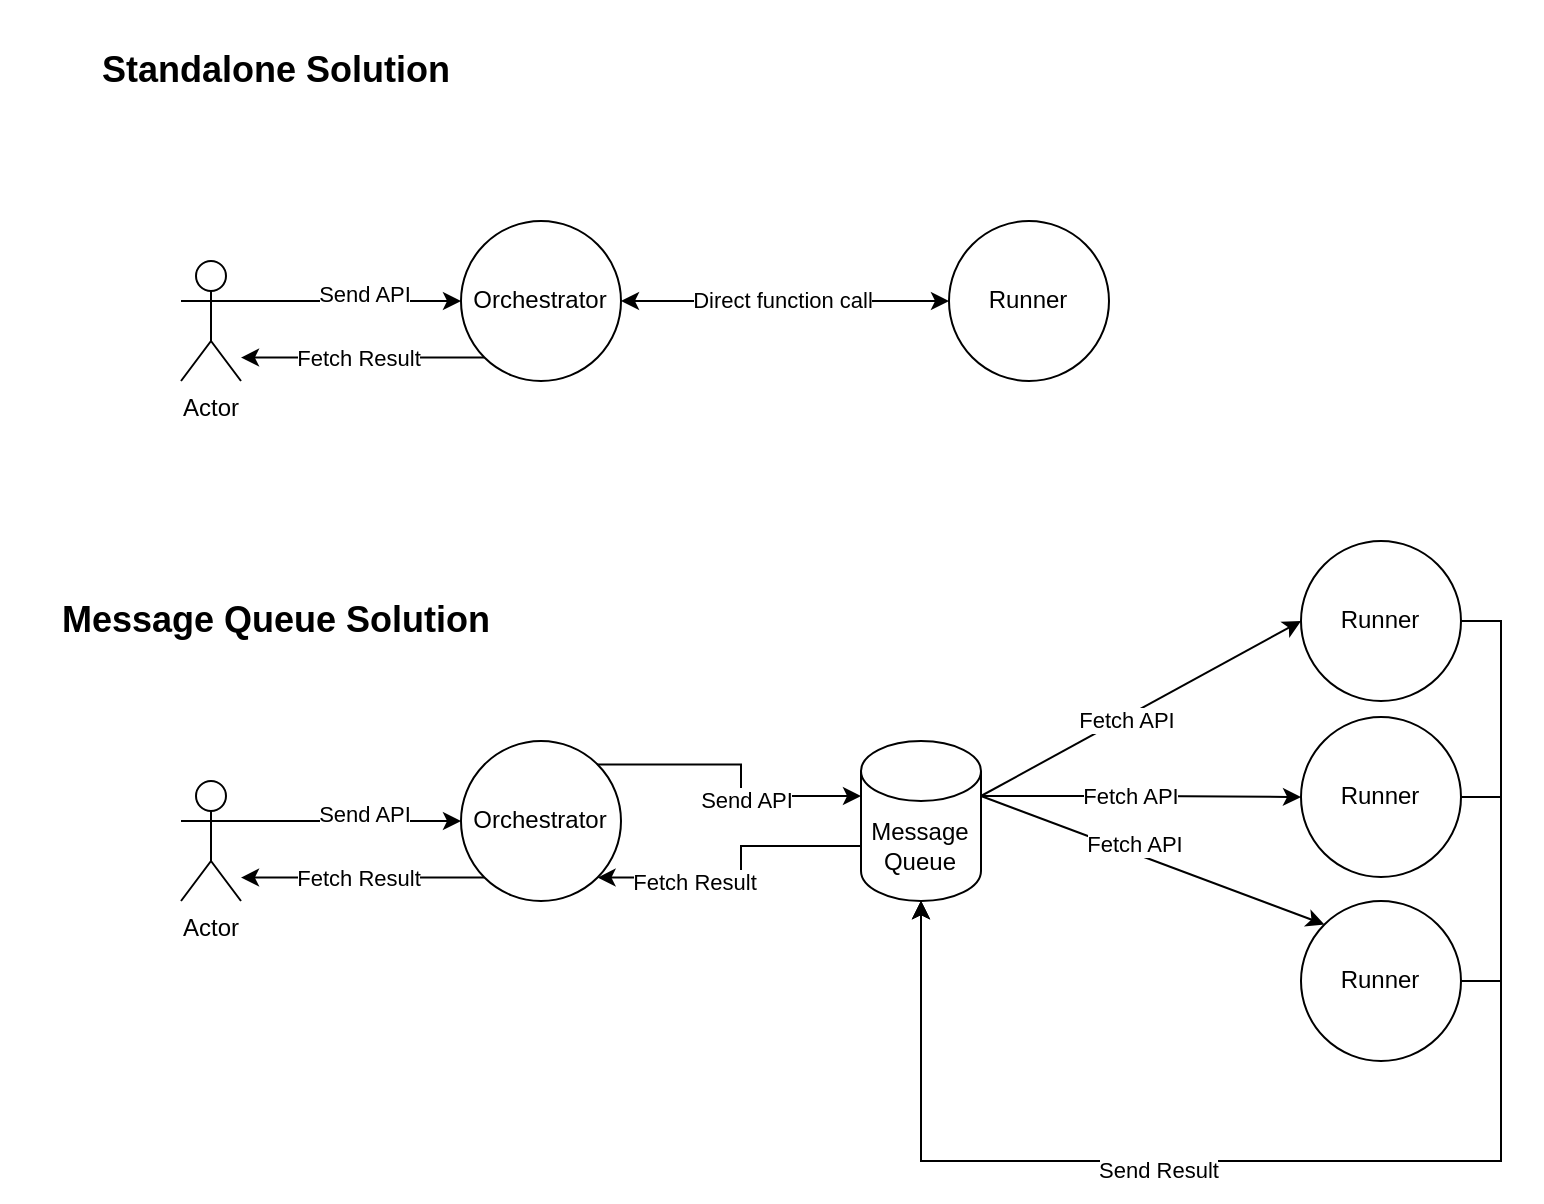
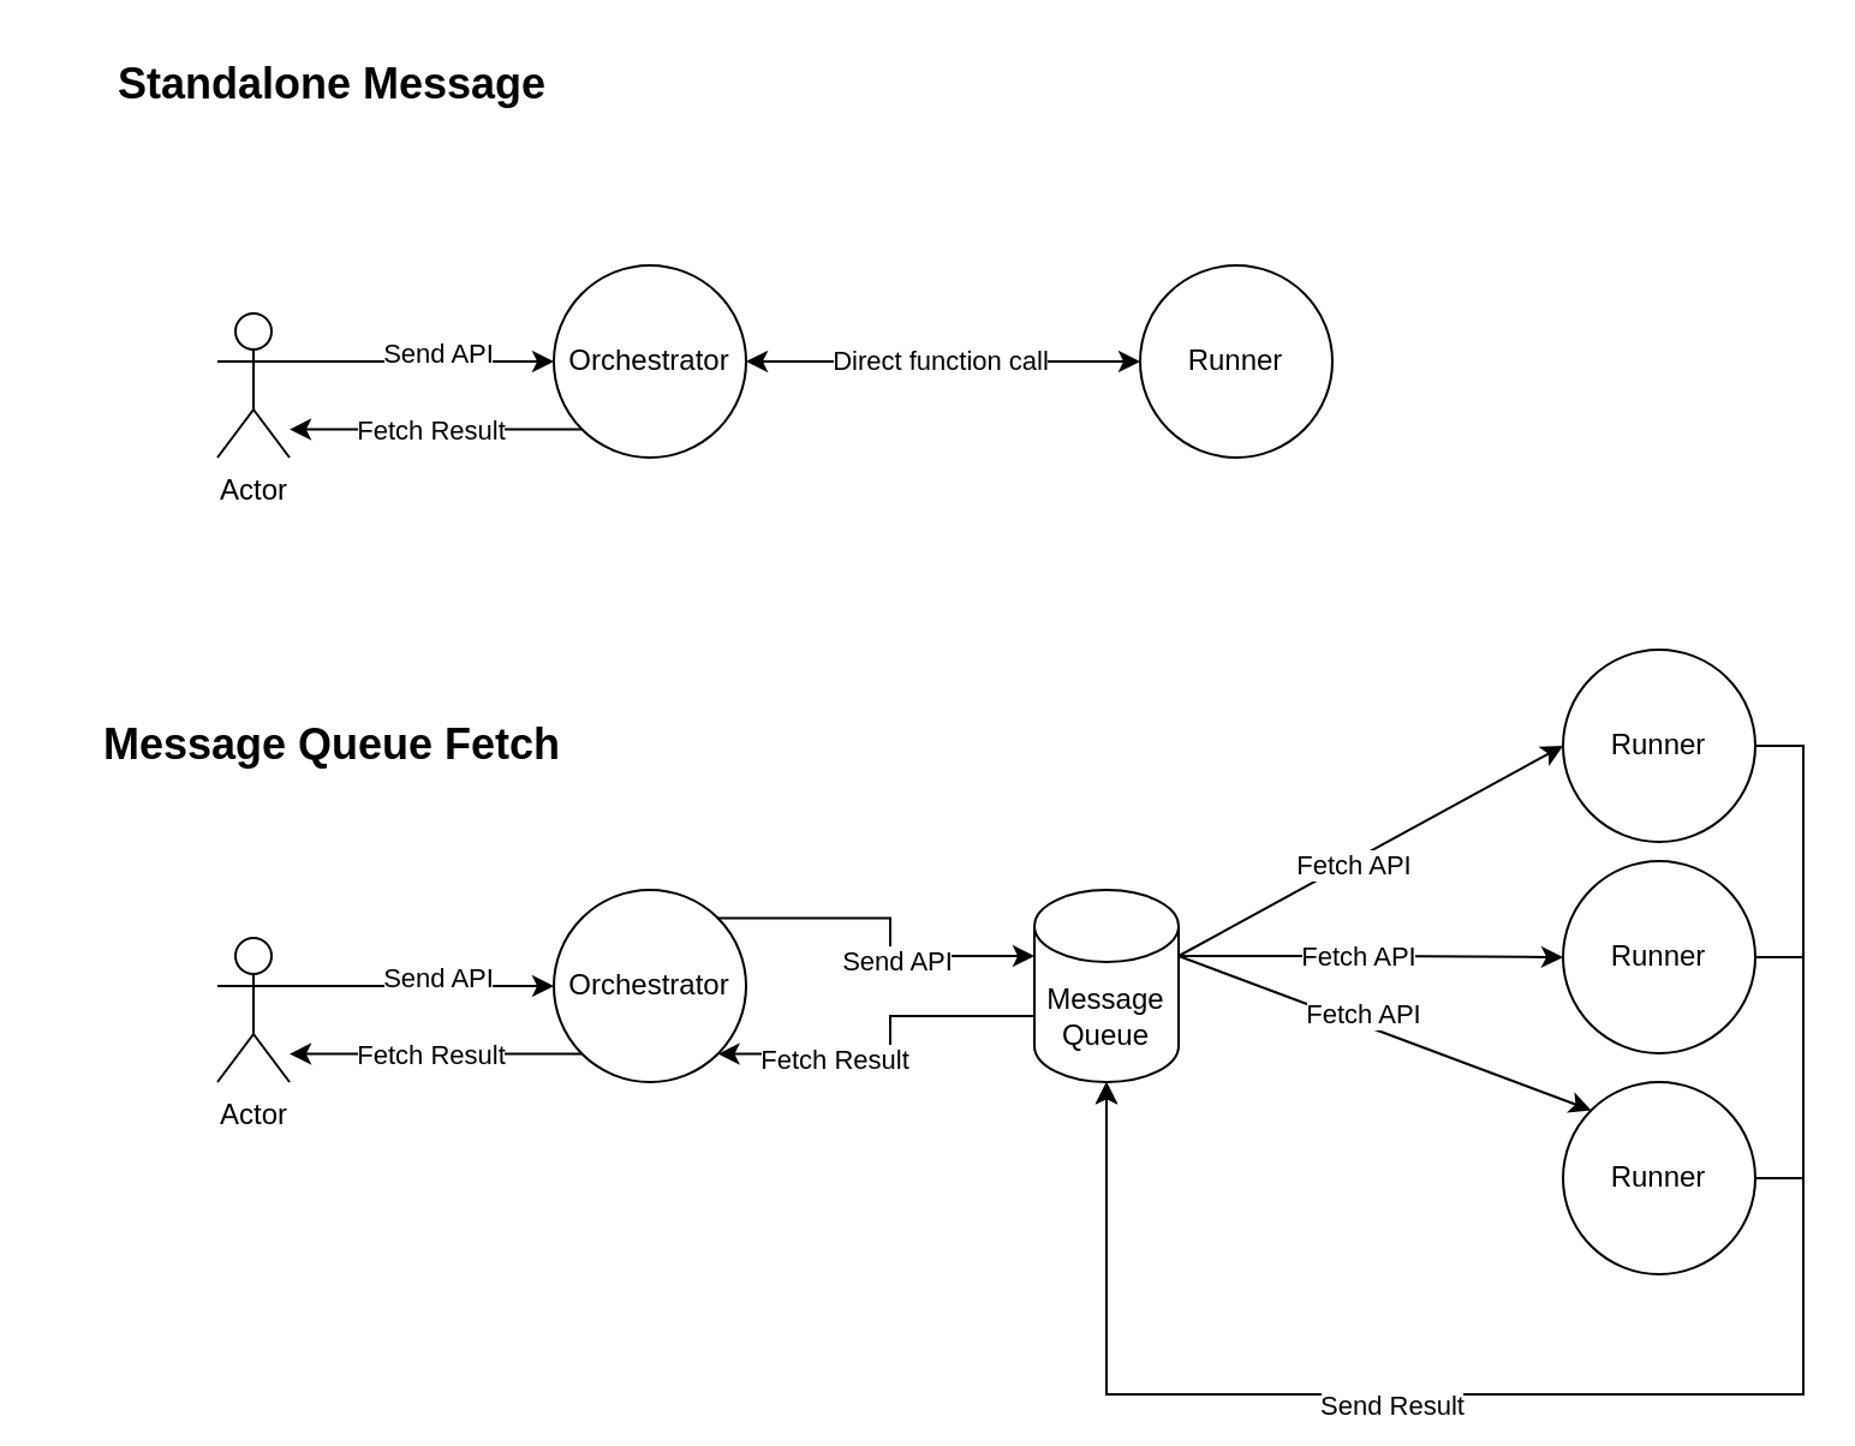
- <mxCell id="36" value="&lt;font style=&quot;font-size: 18px;&quot;&gt;&lt;b&gt;Standalone Solution&lt;/b&gt;&lt;/font&gt;" style="text;html=1;strokeColor=none;fillColor=none;align=center;verticalAlign=middle;whiteSpace=wrap;rounded=0;" vertex="1" parent="1"><mxGeometry x="20" y="20" width="236" height="30" as="geometry" /></mxCell>
+ <mxCell id="36" value="&lt;font style=&quot;font-size: 18px;&quot;&gt;&lt;b&gt;Standalone Message&lt;/b&gt;&lt;/font&gt;" style="text;html=1;strokeColor=none;fillColor=none;align=center;verticalAlign=middle;whiteSpace=wrap;rounded=0;" vertex="1" parent="1"><mxGeometry x="20" y="20" width="236" height="30" as="geometry" /></mxCell>
- <mxCell id="35" value="&lt;font style=&quot;font-size: 18px;&quot;&gt;&lt;b&gt;Message Queue Solution&lt;/b&gt;&lt;/font&gt;" style="text;html=1;strokeColor=none;fillColor=none;align=center;verticalAlign=middle;whiteSpace=wrap;rounded=0;" vertex="1" parent="1"><mxGeometry x="20" y="295" width="236" height="30" as="geometry" /></mxCell>
+ <mxCell id="35" value="&lt;font style=&quot;font-size: 18px;&quot;&gt;&lt;b&gt;Message Queue Fetch&lt;/b&gt;&lt;/font&gt;" style="text;html=1;strokeColor=none;fillColor=none;align=center;verticalAlign=middle;whiteSpace=wrap;rounded=0;" vertex="1" parent="1"><mxGeometry x="20" y="295" width="236" height="30" as="geometry" /></mxCell>
